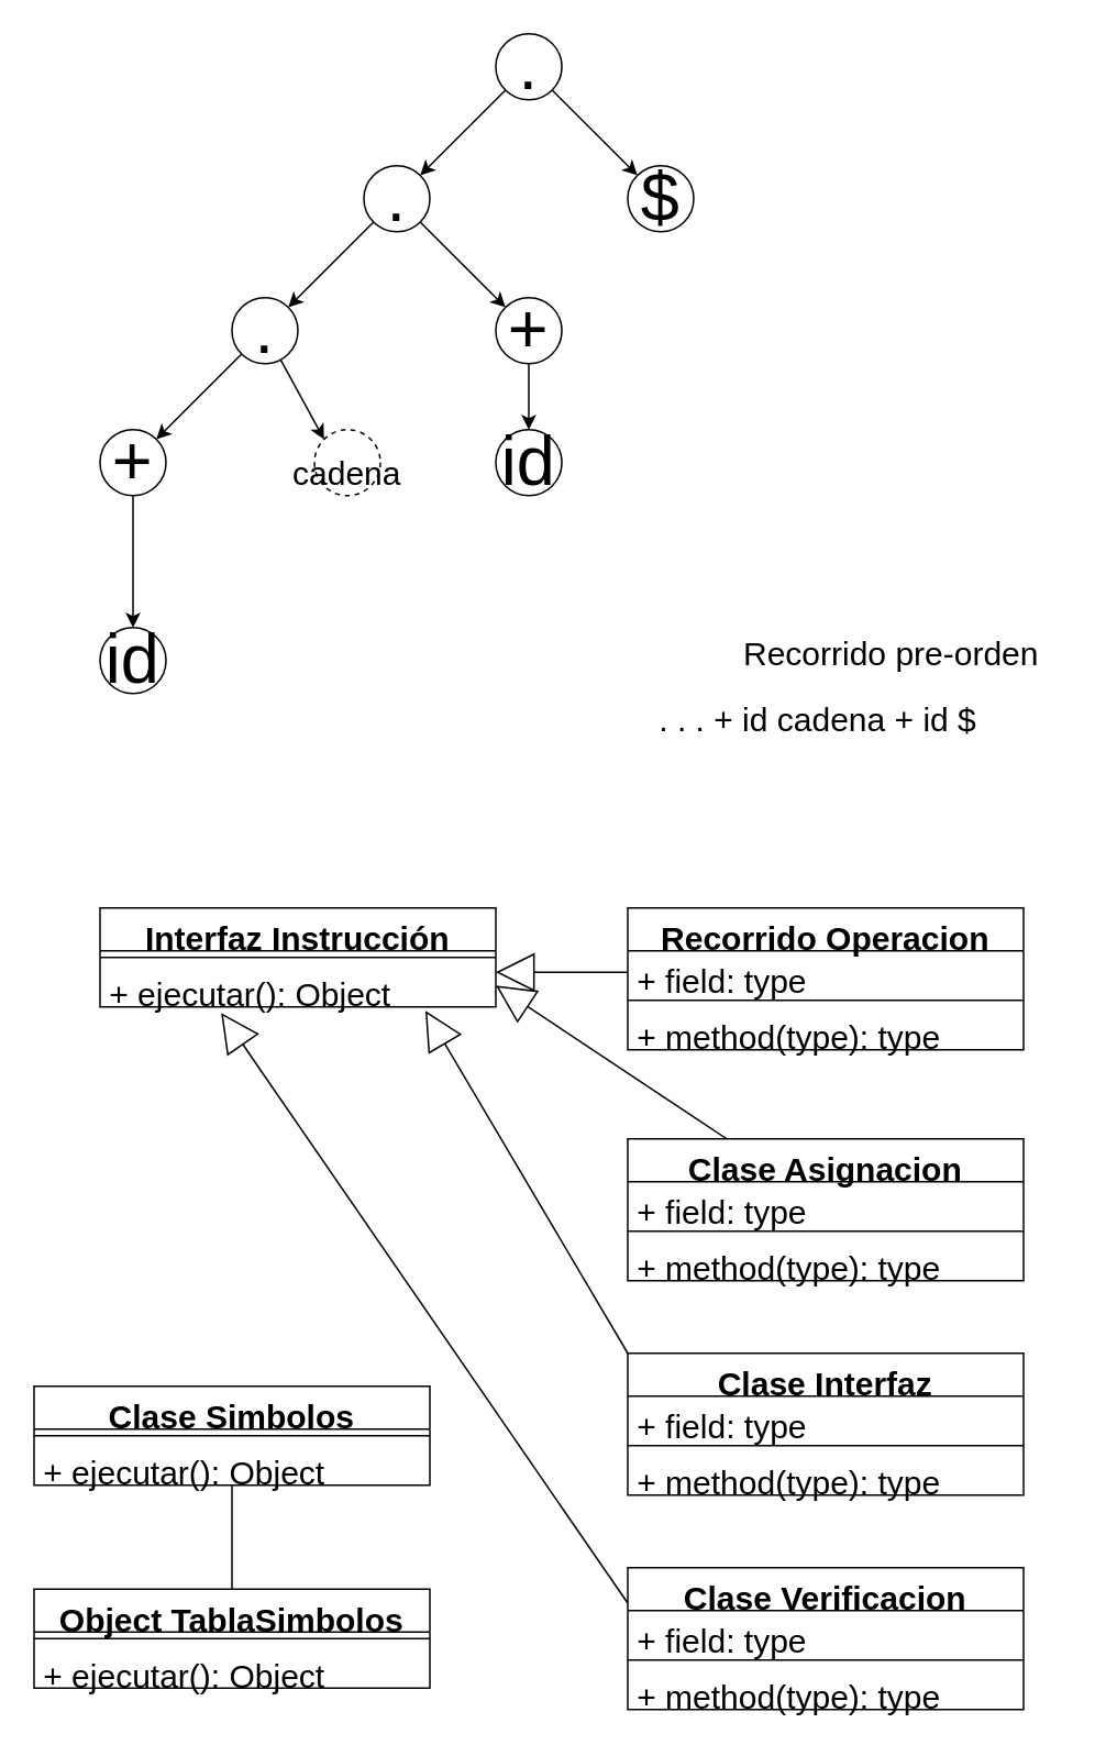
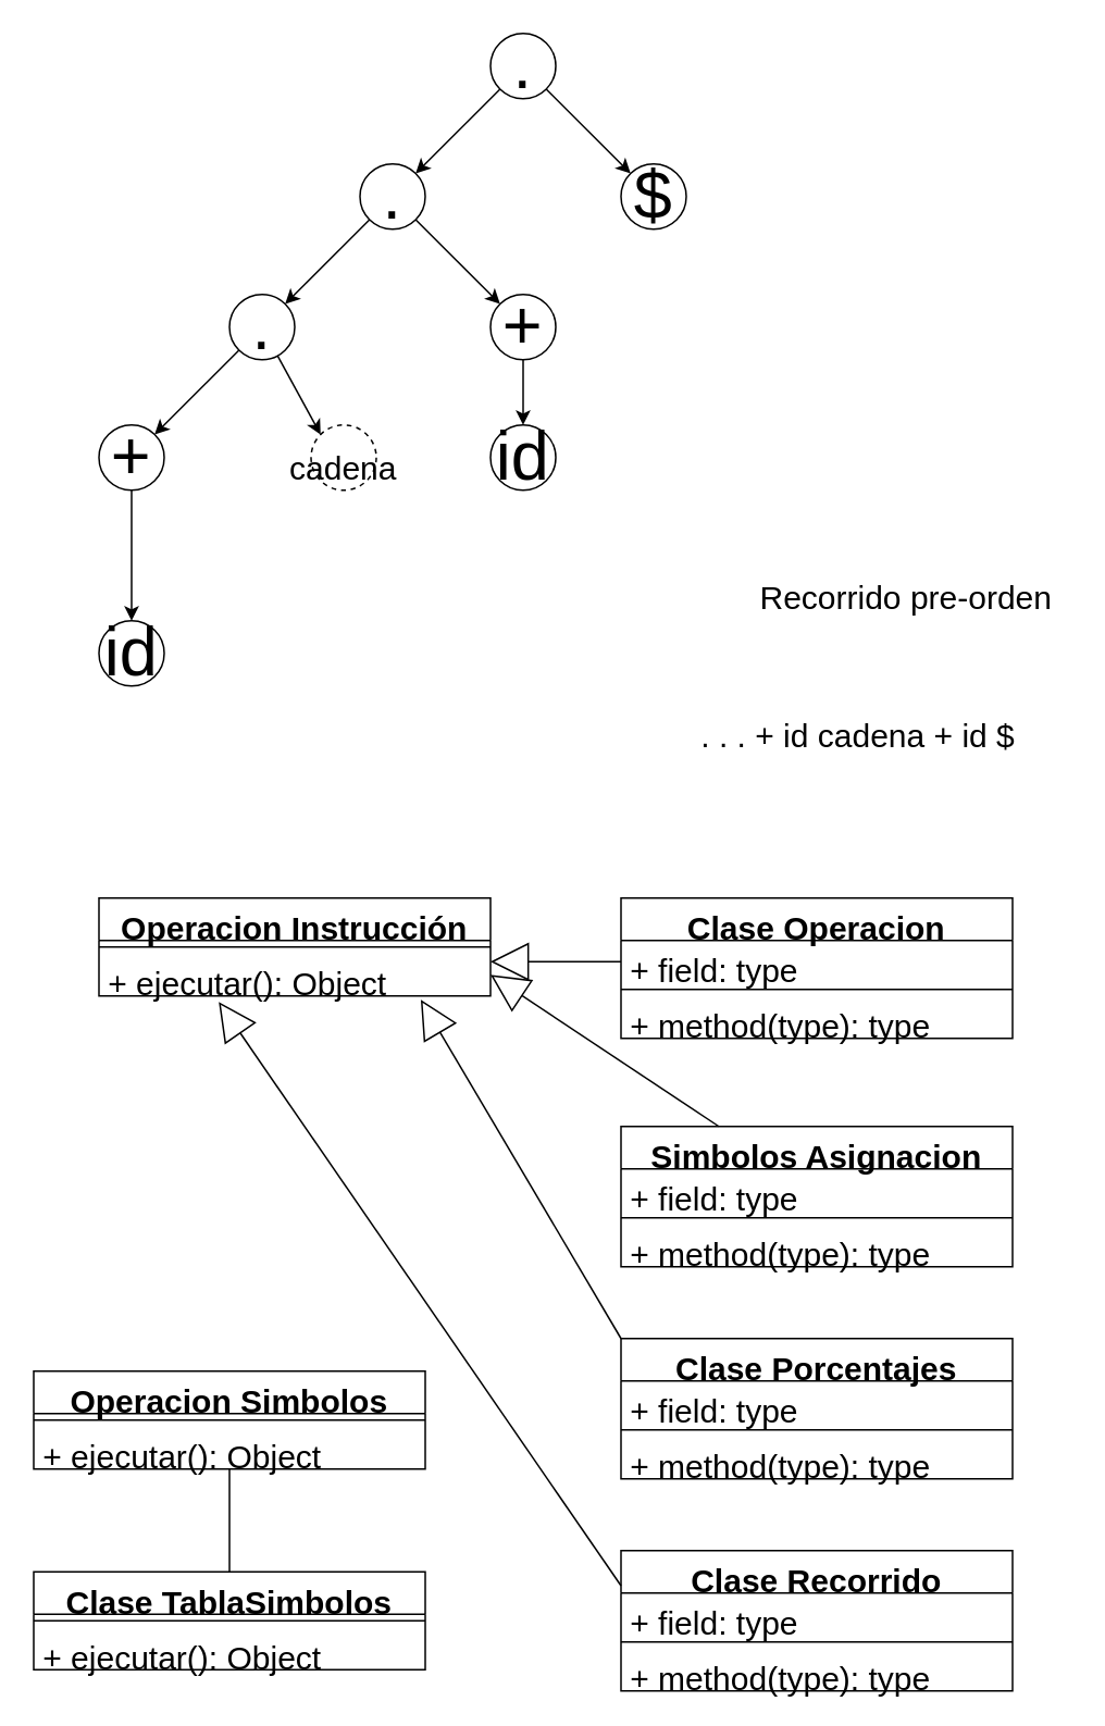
- <mxCell id="19" value="Recorrido pre-orden" style="text;html=1;strokeColor=none;fillColor=none;align=center;verticalAlign=middle;whiteSpace=wrap;rounded=0;fontSize=20;" vertex="1" parent="1"><mxGeometry x="425" y="380" width="230" height="30" as="geometry" /></mxCell>
+ <mxCell id="19" value="Recorrido pre-orden" style="text;html=1;strokeColor=none;fillColor=none;align=center;verticalAlign=middle;whiteSpace=wrap;rounded=0;fontSize=20;" vertex="1" parent="1"><mxGeometry x="440" y="350" width="230" height="30" as="geometry" /></mxCell>
- <mxCell id="20" value=". . . + id cadena + id $" style="text;html=1;align=center;verticalAlign=middle;resizable=0;points=[];autosize=1;strokeColor=none;fillColor=none;fontSize=20;" vertex="1" parent="1"><mxGeometry x="390" y="420" width="210" height="30" as="geometry" /></mxCell>
+ <mxCell id="20" value=". . . + id cadena + id $" style="text;html=1;align=center;verticalAlign=middle;resizable=0;points=[];autosize=1;strokeColor=none;fillColor=none;fontSize=20;" vertex="1" parent="1"><mxGeometry x="420" y="435" width="210" height="30" as="geometry" /></mxCell>
- <mxCell id="21" value="Interfaz Instrucción" style="swimlane;fontStyle=1;align=center;verticalAlign=top;childLayout=stackLayout;horizontal=1;startSize=26;horizontalStack=0;resizeParent=1;resizeParentMax=0;resizeLast=0;collapsible=1;marginBottom=0;fontSize=20;" vertex="1" parent="1"><mxGeometry x="60" y="550" width="240" height="60" as="geometry" /></mxCell>
+ <mxCell id="21" value="Operacion Instrucción" style="swimlane;fontStyle=1;align=center;verticalAlign=top;childLayout=stackLayout;horizontal=1;startSize=26;horizontalStack=0;resizeParent=1;resizeParentMax=0;resizeLast=0;collapsible=1;marginBottom=0;fontSize=20;" vertex="1" parent="1"><mxGeometry x="60" y="550" width="240" height="60" as="geometry" /></mxCell>
- <mxCell id="24" value="Recorrido Operacion" style="swimlane;fontStyle=1;align=center;verticalAlign=top;childLayout=stackLayout;horizontal=1;startSize=26;horizontalStack=0;resizeParent=1;resizeParentMax=0;resizeLast=0;collapsible=1;marginBottom=0;fontSize=20;" vertex="1" parent="1"><mxGeometry x="380" y="550" width="240" height="86" as="geometry" /></mxCell>
+ <mxCell id="24" value="Clase Operacion" style="swimlane;fontStyle=1;align=center;verticalAlign=top;childLayout=stackLayout;horizontal=1;startSize=26;horizontalStack=0;resizeParent=1;resizeParentMax=0;resizeLast=0;collapsible=1;marginBottom=0;fontSize=20;" vertex="1" parent="1"><mxGeometry x="380" y="550" width="240" height="86" as="geometry" /></mxCell>
- <mxCell id="28" value="Clase Asignacion" style="swimlane;fontStyle=1;align=center;verticalAlign=top;childLayout=stackLayout;horizontal=1;startSize=26;horizontalStack=0;resizeParent=1;resizeParentMax=0;resizeLast=0;collapsible=1;marginBottom=0;fontSize=20;" vertex="1" parent="1"><mxGeometry x="380" y="690" width="240" height="86" as="geometry" /></mxCell>
+ <mxCell id="28" value="Simbolos Asignacion" style="swimlane;fontStyle=1;align=center;verticalAlign=top;childLayout=stackLayout;horizontal=1;startSize=26;horizontalStack=0;resizeParent=1;resizeParentMax=0;resizeLast=0;collapsible=1;marginBottom=0;fontSize=20;" vertex="1" parent="1"><mxGeometry x="380" y="690" width="240" height="86" as="geometry" /></mxCell>
- <mxCell id="33" value="Clase Interfaz" style="swimlane;fontStyle=1;align=center;verticalAlign=top;childLayout=stackLayout;horizontal=1;startSize=26;horizontalStack=0;resizeParent=1;resizeParentMax=0;resizeLast=0;collapsible=1;marginBottom=0;fontSize=20;" vertex="1" parent="1"><mxGeometry x="380" y="820" width="240" height="86" as="geometry" /></mxCell>
+ <mxCell id="33" value="Clase Porcentajes" style="swimlane;fontStyle=1;align=center;verticalAlign=top;childLayout=stackLayout;horizontal=1;startSize=26;horizontalStack=0;resizeParent=1;resizeParentMax=0;resizeLast=0;collapsible=1;marginBottom=0;fontSize=20;" vertex="1" parent="1"><mxGeometry x="380" y="820" width="240" height="86" as="geometry" /></mxCell>
- <mxCell id="48" value="Clase Simbolos" style="swimlane;fontStyle=1;align=center;verticalAlign=top;childLayout=stackLayout;horizontal=1;startSize=26;horizontalStack=0;resizeParent=1;resizeParentMax=0;resizeLast=0;collapsible=1;marginBottom=0;fontSize=20;" vertex="1" parent="1"><mxGeometry x="20" y="840" width="240" height="60" as="geometry" /></mxCell>
+ <mxCell id="48" value="Operacion Simbolos" style="swimlane;fontStyle=1;align=center;verticalAlign=top;childLayout=stackLayout;horizontal=1;startSize=26;horizontalStack=0;resizeParent=1;resizeParentMax=0;resizeLast=0;collapsible=1;marginBottom=0;fontSize=20;" vertex="1" parent="1"><mxGeometry x="20" y="840" width="240" height="60" as="geometry" /></mxCell>
- <mxCell id="37" value="Clase Verificacion" style="swimlane;fontStyle=1;align=center;verticalAlign=top;childLayout=stackLayout;horizontal=1;startSize=26;horizontalStack=0;resizeParent=1;resizeParentMax=0;resizeLast=0;collapsible=1;marginBottom=0;fontSize=20;" vertex="1" parent="1"><mxGeometry x="380" y="950" width="240" height="86" as="geometry" /></mxCell>
+ <mxCell id="37" value="Clase Recorrido" style="swimlane;fontStyle=1;align=center;verticalAlign=top;childLayout=stackLayout;horizontal=1;startSize=26;horizontalStack=0;resizeParent=1;resizeParentMax=0;resizeLast=0;collapsible=1;marginBottom=0;fontSize=20;" vertex="1" parent="1"><mxGeometry x="380" y="950" width="240" height="86" as="geometry" /></mxCell>
- <mxCell id="44" value="Object TablaSimbolos" style="swimlane;fontStyle=1;align=center;verticalAlign=top;childLayout=stackLayout;horizontal=1;startSize=26;horizontalStack=0;resizeParent=1;resizeParentMax=0;resizeLast=0;collapsible=1;marginBottom=0;fontSize=20;" vertex="1" parent="1"><mxGeometry x="20" y="963" width="240" height="60" as="geometry" /></mxCell>
+ <mxCell id="44" value="Clase TablaSimbolos" style="swimlane;fontStyle=1;align=center;verticalAlign=top;childLayout=stackLayout;horizontal=1;startSize=26;horizontalStack=0;resizeParent=1;resizeParentMax=0;resizeLast=0;collapsible=1;marginBottom=0;fontSize=20;" vertex="1" parent="1"><mxGeometry x="20" y="963" width="240" height="60" as="geometry" /></mxCell>
